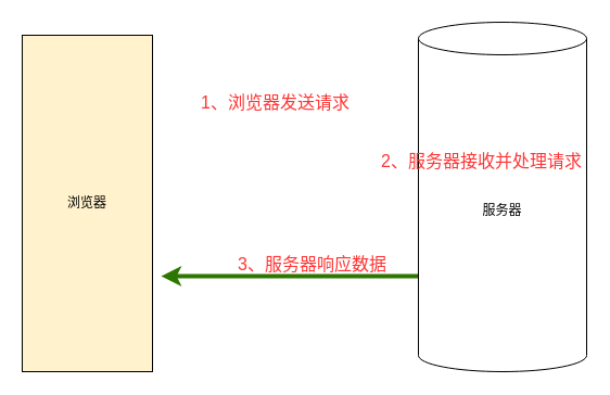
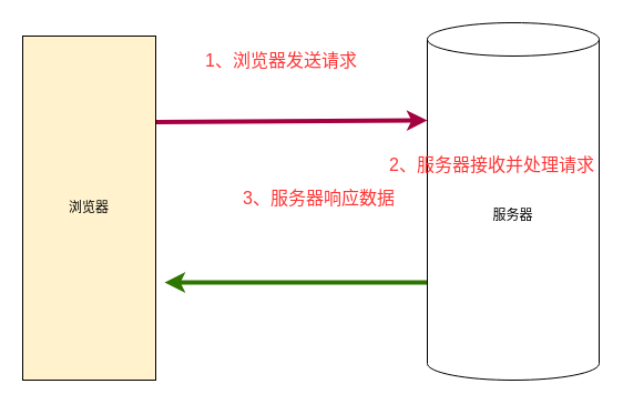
- <mxCell id="6" value="1、浏览器发送请求" style="text;html=1;resizable=0;autosize=1;align=center;verticalAlign=middle;points=[];fillColor=none;strokeColor=none;rounded=0;fontColor=#FF3333;fontSize=16;" parent="1" vertex="1"><mxGeometry x="179" y="82" width="147" height="23" as="geometry" /></mxCell>
+ <mxCell id="6" value="1、浏览器发送请求" style="text;html=1;resizable=0;autosize=1;align=center;verticalAlign=middle;points=[];fillColor=none;strokeColor=none;rounded=0;fontColor=#FF3333;fontSize=16;" parent="1" vertex="1"><mxGeometry x="179" y="42" width="147" height="23" as="geometry" /></mxCell>
+ <mxCell id="2" style="edgeStyle=none;html=1;exitX=1;exitY=0.25;exitDx=0;exitDy=0;entryX=0;entryY=0;entryDx=0;entryDy=88;entryPerimeter=0;strokeWidth=4;fillColor=#d80073;strokeColor=#A50040;" parent="1" source="3" target="5" edge="1"><mxGeometry relative="1" as="geometry" /></mxCell>
- <mxCell id="8" value="3、服务器响应数据" style="text;html=1;resizable=0;autosize=1;align=center;verticalAlign=middle;points=[];fillColor=none;strokeColor=none;rounded=0;fontSize=16;fontColor=#FF3333;" parent="1" vertex="1"><mxGeometry x="213" y="231" width="147" height="23" as="geometry" /></mxCell>
+ <mxCell id="8" value="3、服务器响应数据" style="text;html=1;resizable=0;autosize=1;align=center;verticalAlign=middle;points=[];fillColor=none;strokeColor=none;rounded=0;fontSize=16;fontColor=#FF3333;" parent="1" vertex="1"><mxGeometry x="213" y="166" width="147" height="23" as="geometry" /></mxCell>
